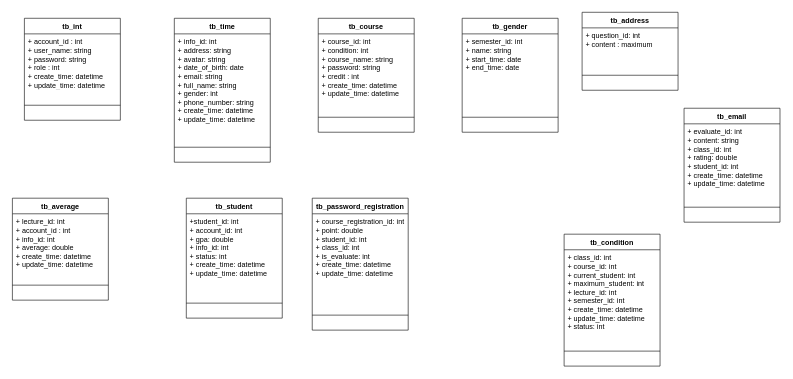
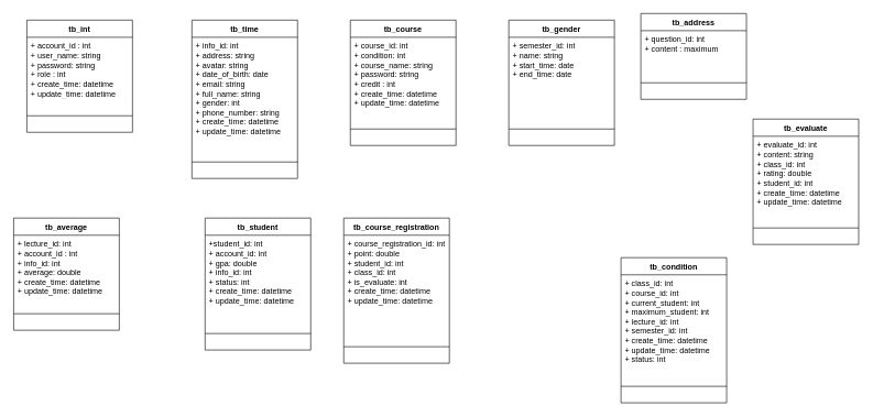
- <mxCell id="11" value="tb_email" style="swimlane;fontStyle=1;align=center;verticalAlign=top;childLayout=stackLayout;horizontal=1;startSize=26;horizontalStack=0;resizeParent=1;resizeParentMax=0;resizeLast=0;collapsible=1;marginBottom=0;whiteSpace=wrap;html=1;" parent="1" vertex="1"><mxGeometry x="1140" y="180" width="160" height="190" as="geometry" /></mxCell>
+ <mxCell id="11" value="tb_evaluate" style="swimlane;fontStyle=1;align=center;verticalAlign=top;childLayout=stackLayout;horizontal=1;startSize=26;horizontalStack=0;resizeParent=1;resizeParentMax=0;resizeLast=0;collapsible=1;marginBottom=0;whiteSpace=wrap;html=1;" parent="1" vertex="1"><mxGeometry x="1140" y="180" width="160" height="190" as="geometry" /></mxCell>
- <mxCell id="20" value="tb_password_registration" style="swimlane;fontStyle=1;align=center;verticalAlign=top;childLayout=stackLayout;horizontal=1;startSize=26;horizontalStack=0;resizeParent=1;resizeParentMax=0;resizeLast=0;collapsible=1;marginBottom=0;whiteSpace=wrap;html=1;" parent="1" vertex="1"><mxGeometry x="520" y="330" width="160" height="220" as="geometry" /></mxCell>
+ <mxCell id="20" value="tb_course_registration" style="swimlane;fontStyle=1;align=center;verticalAlign=top;childLayout=stackLayout;horizontal=1;startSize=26;horizontalStack=0;resizeParent=1;resizeParentMax=0;resizeLast=0;collapsible=1;marginBottom=0;whiteSpace=wrap;html=1;" parent="1" vertex="1"><mxGeometry x="520" y="330" width="160" height="220" as="geometry" /></mxCell>
